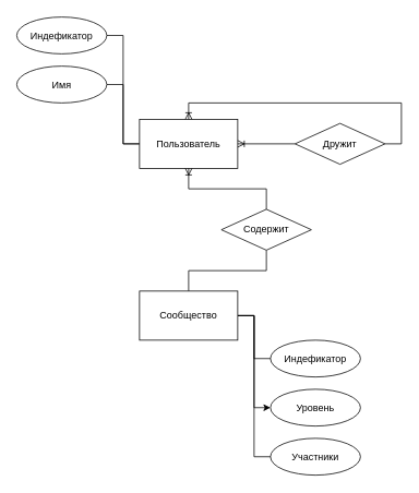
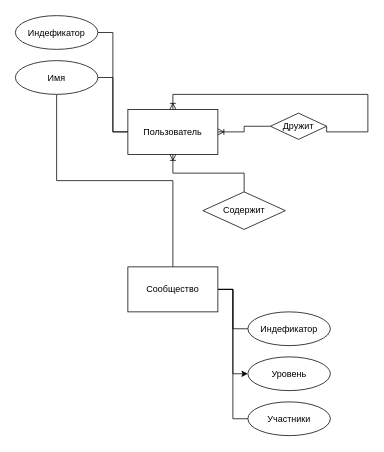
- <mxCell id="7" value="Дружит" style="rhombus;whiteSpace=wrap;html=1;" parent="1" vertex="1"><mxGeometry x="360" y="150" width="110" height="50" as="geometry" /></mxCell>
+ <mxCell id="7" value="Дружит" style="rhombus;whiteSpace=wrap;html=1;" parent="1" vertex="1"><mxGeometry x="360" y="150" width="75" height="35" as="geometry" /></mxCell>
- <mxCell id="8" style="edgeStyle=orthogonalEdgeStyle;rounded=0;orthogonalLoop=1;jettySize=auto;html=1;exitX=0.5;exitY=0;exitDx=0;exitDy=0;entryX=0.5;entryY=1;entryDx=0;entryDy=0;endArrow=none;startFill=0;" parent="1" source="12" target="14" edge="1"><mxGeometry relative="1" as="geometry" /></mxCell>
+ <mxCell id="8" style="edgeStyle=orthogonalEdgeStyle;rounded=0;orthogonalLoop=1;jettySize=auto;html=1;exitX=0.5;exitY=0;exitDx=0;exitDy=0;endArrow=none;startFill=0;" parent="1" source="12" target="19" edge="1"><mxGeometry relative="1" as="geometry" /></mxCell>
